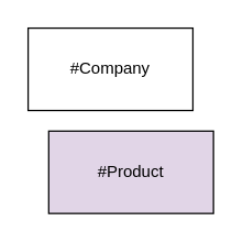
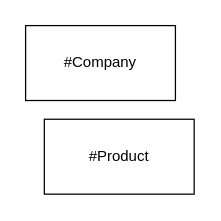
- <mxCell id="3" value="#Product" style="rounded=0;whiteSpace=wrap;html=1;fillColor=#e1d5e7;" vertex="1" parent="1"><mxGeometry x="35" y="95" width="120" height="60" as="geometry" /></mxCell>
+ <mxCell id="3" value="#Product" style="rounded=0;whiteSpace=wrap;html=1;" vertex="1" parent="1"><mxGeometry x="35" y="95" width="120" height="60" as="geometry" /></mxCell>
